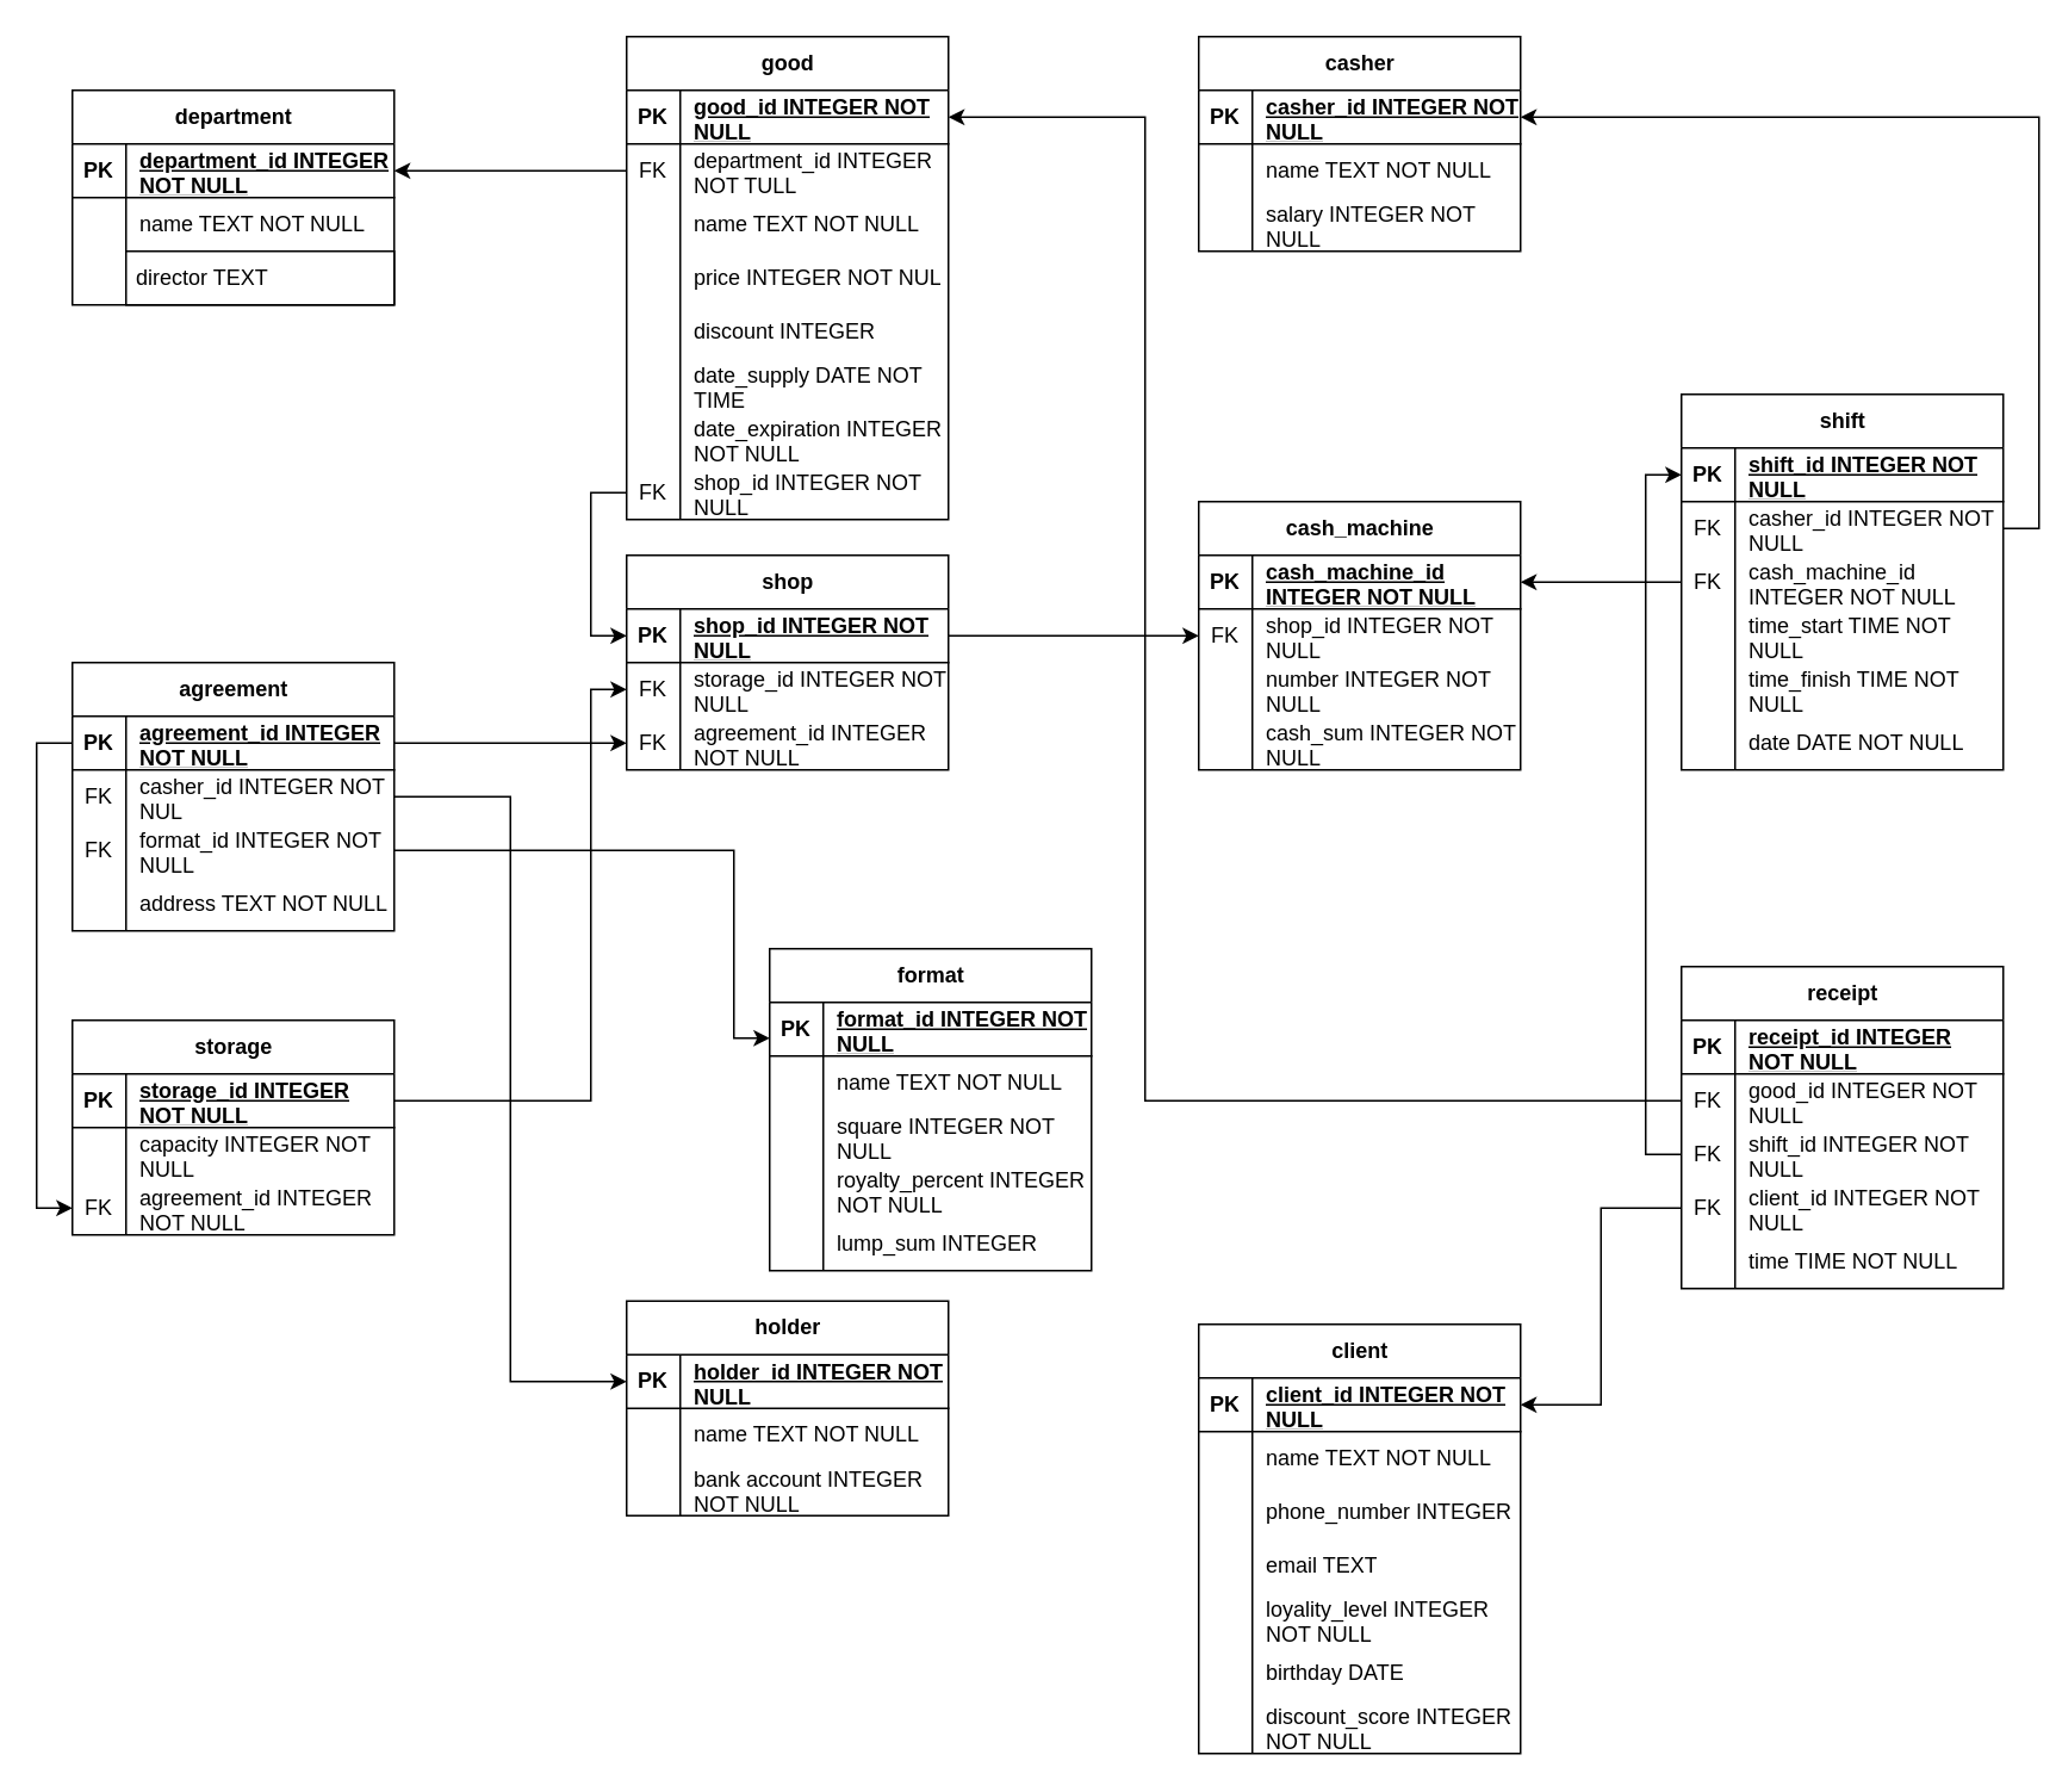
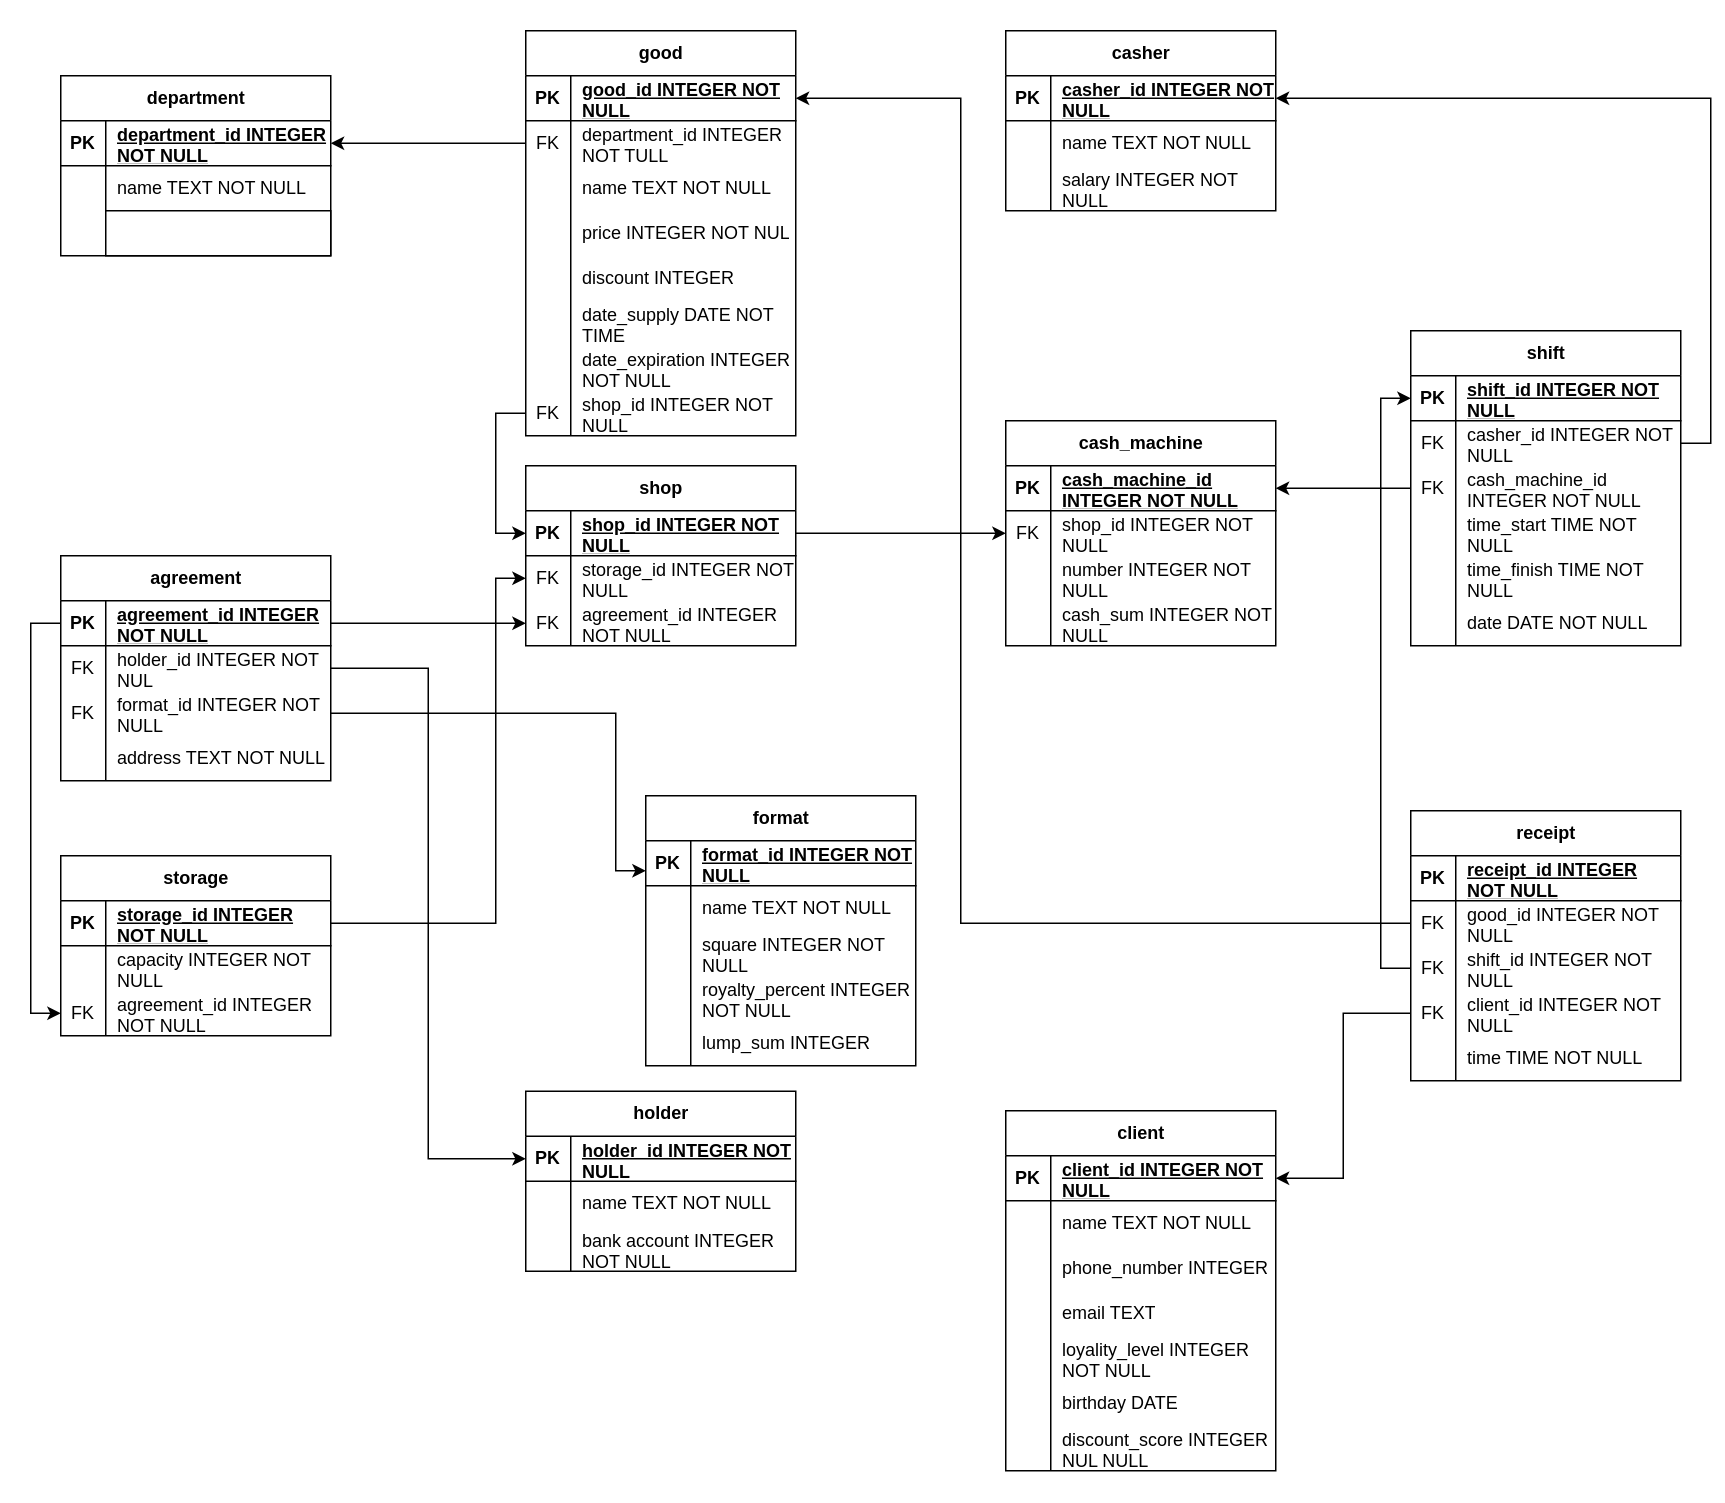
- <mxCell id="187" value="director TEXT" style="text;strokeColor=none;fillColor=none;align=left;verticalAlign=middle;spacingLeft=4;spacingRight=4;overflow=hidden;points=[[0,0.5],[1,0.5]];portConstraint=eastwest;rotatable=0;whiteSpace=wrap;html=1;" vertex="1" parent="1"><mxGeometry x="70" y="140" width="150" height="30" as="geometry" /></mxCell>
- <mxCell id="78" value="casher_id INTEGER NOT NUL" style="shape=partialRectangle;connectable=0;fillColor=none;top=0;left=0;bottom=0;right=0;align=left;spacingLeft=6;overflow=hidden;whiteSpace=wrap;html=1;" parent="76" vertex="1"><mxGeometry x="30" width="150" height="30" as="geometry"><mxRectangle width="150" height="30" as="alternateBounds" /></mxGeometry></mxCell>
+ <mxCell id="78" value="holder_id INTEGER NOT NUL" style="shape=partialRectangle;connectable=0;fillColor=none;top=0;left=0;bottom=0;right=0;align=left;spacingLeft=6;overflow=hidden;whiteSpace=wrap;html=1;" parent="76" vertex="1"><mxGeometry x="30" width="150" height="30" as="geometry"><mxRectangle width="150" height="30" as="alternateBounds" /></mxGeometry></mxCell>
- <mxCell id="184" value="discount_score INTEGER NOT NULL" style="shape=partialRectangle;connectable=0;fillColor=none;top=0;left=0;bottom=0;right=0;align=left;spacingLeft=6;overflow=hidden;whiteSpace=wrap;html=1;" vertex="1" parent="182"><mxGeometry x="30" width="150" height="30" as="geometry"><mxRectangle width="150" height="30" as="alternateBounds" /></mxGeometry></mxCell>
+ <mxCell id="184" value="discount_score INTEGER NUL NULL" style="shape=partialRectangle;connectable=0;fillColor=none;top=0;left=0;bottom=0;right=0;align=left;spacingLeft=6;overflow=hidden;whiteSpace=wrap;html=1;" vertex="1" parent="182"><mxGeometry x="30" width="150" height="30" as="geometry"><mxRectangle width="150" height="30" as="alternateBounds" /></mxGeometry></mxCell>
